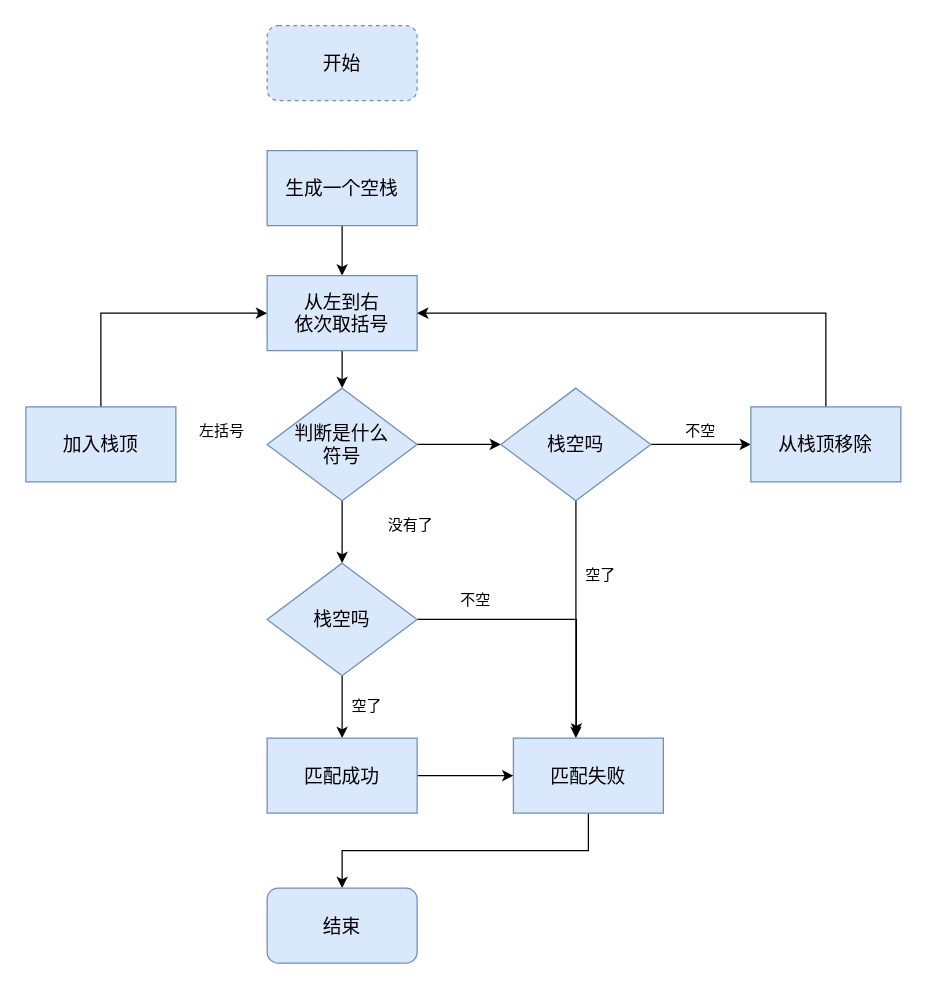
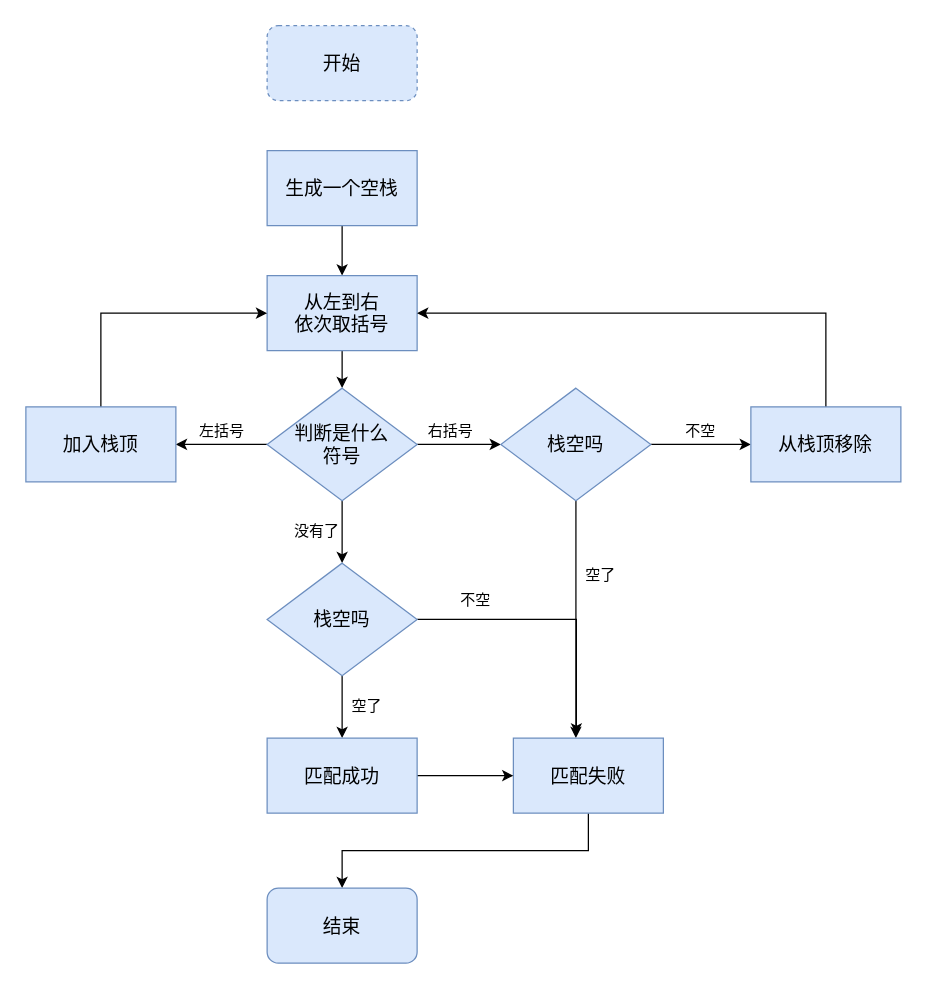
+ <mxCell id="14" value="右括号" style="text;html=1;strokeColor=none;fillColor=none;align=center;verticalAlign=middle;whiteSpace=wrap;rounded=0;shadow=0;glass=0;comic=0;" parent="1" vertex="1"><mxGeometry x="340" y="335" width="40" height="20" as="geometry" /></mxCell>
+ <mxCell id="7" value="" style="edgeStyle=orthogonalEdgeStyle;rounded=0;orthogonalLoop=1;jettySize=auto;html=1;" parent="1" source="10" target="12" edge="1"><mxGeometry relative="1" as="geometry" /></mxCell>
- <mxCell id="26" value="没有了" style="text;html=1;strokeColor=none;fillColor=none;align=center;verticalAlign=middle;whiteSpace=wrap;rounded=0;shadow=0;glass=0;comic=0;" parent="1" vertex="1"><mxGeometry x="308" y="410" width="40" height="20" as="geometry" /></mxCell>
+ <mxCell id="26" value="没有了" style="text;html=1;strokeColor=none;fillColor=none;align=center;verticalAlign=middle;whiteSpace=wrap;rounded=0;shadow=0;glass=0;comic=0;" parent="1" vertex="1"><mxGeometry x="233" y="415" width="40" height="20" as="geometry" /></mxCell>
